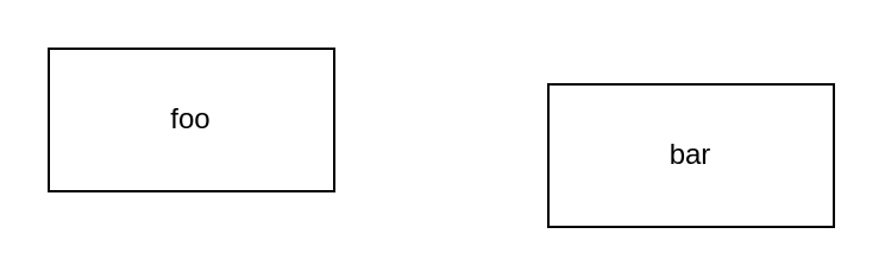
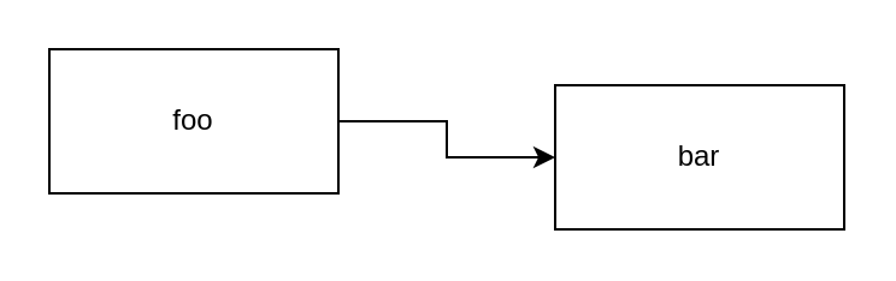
+ <mxCell id="2" style="edgeStyle=orthogonalEdgeStyle;rounded=0;orthogonalLoop=1;jettySize=auto;html=1;" edge="1" parent="1" source="3" target="4"><mxGeometry relative="1" as="geometry" /></mxCell>
